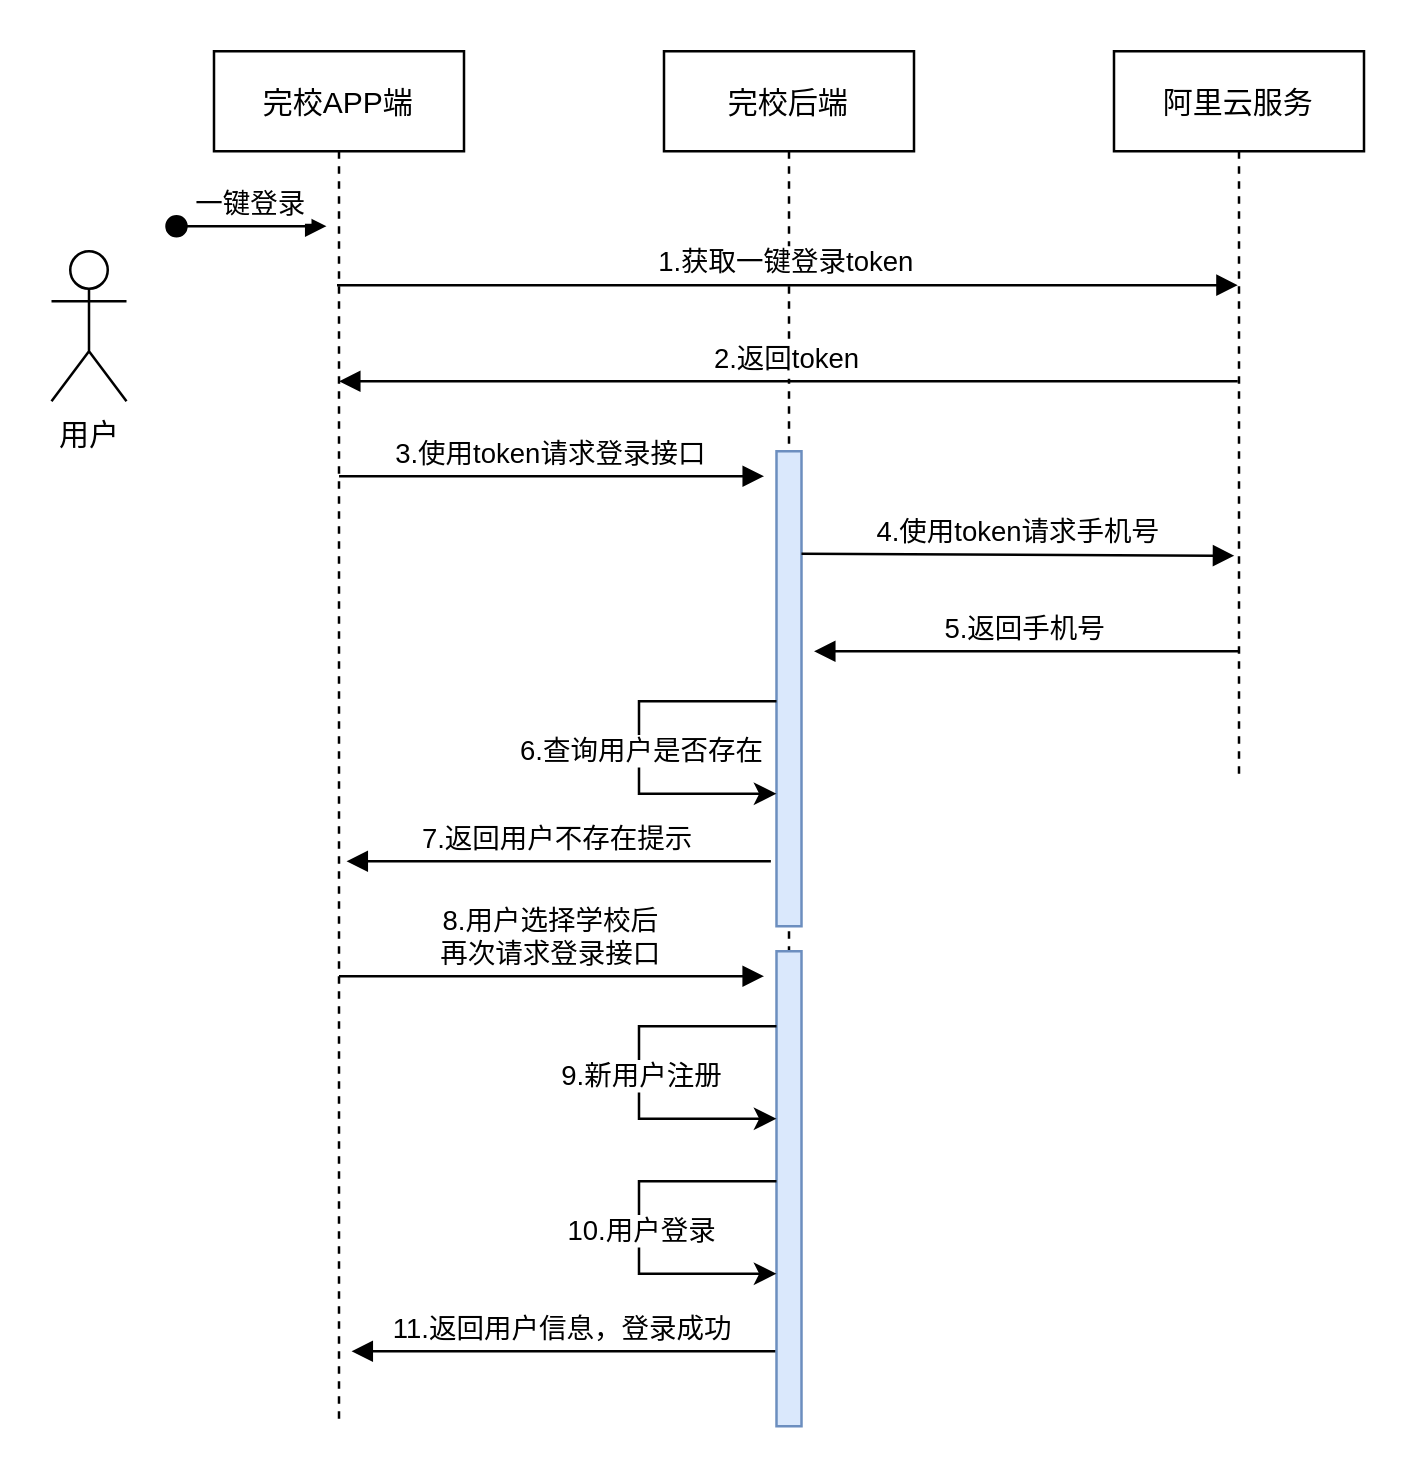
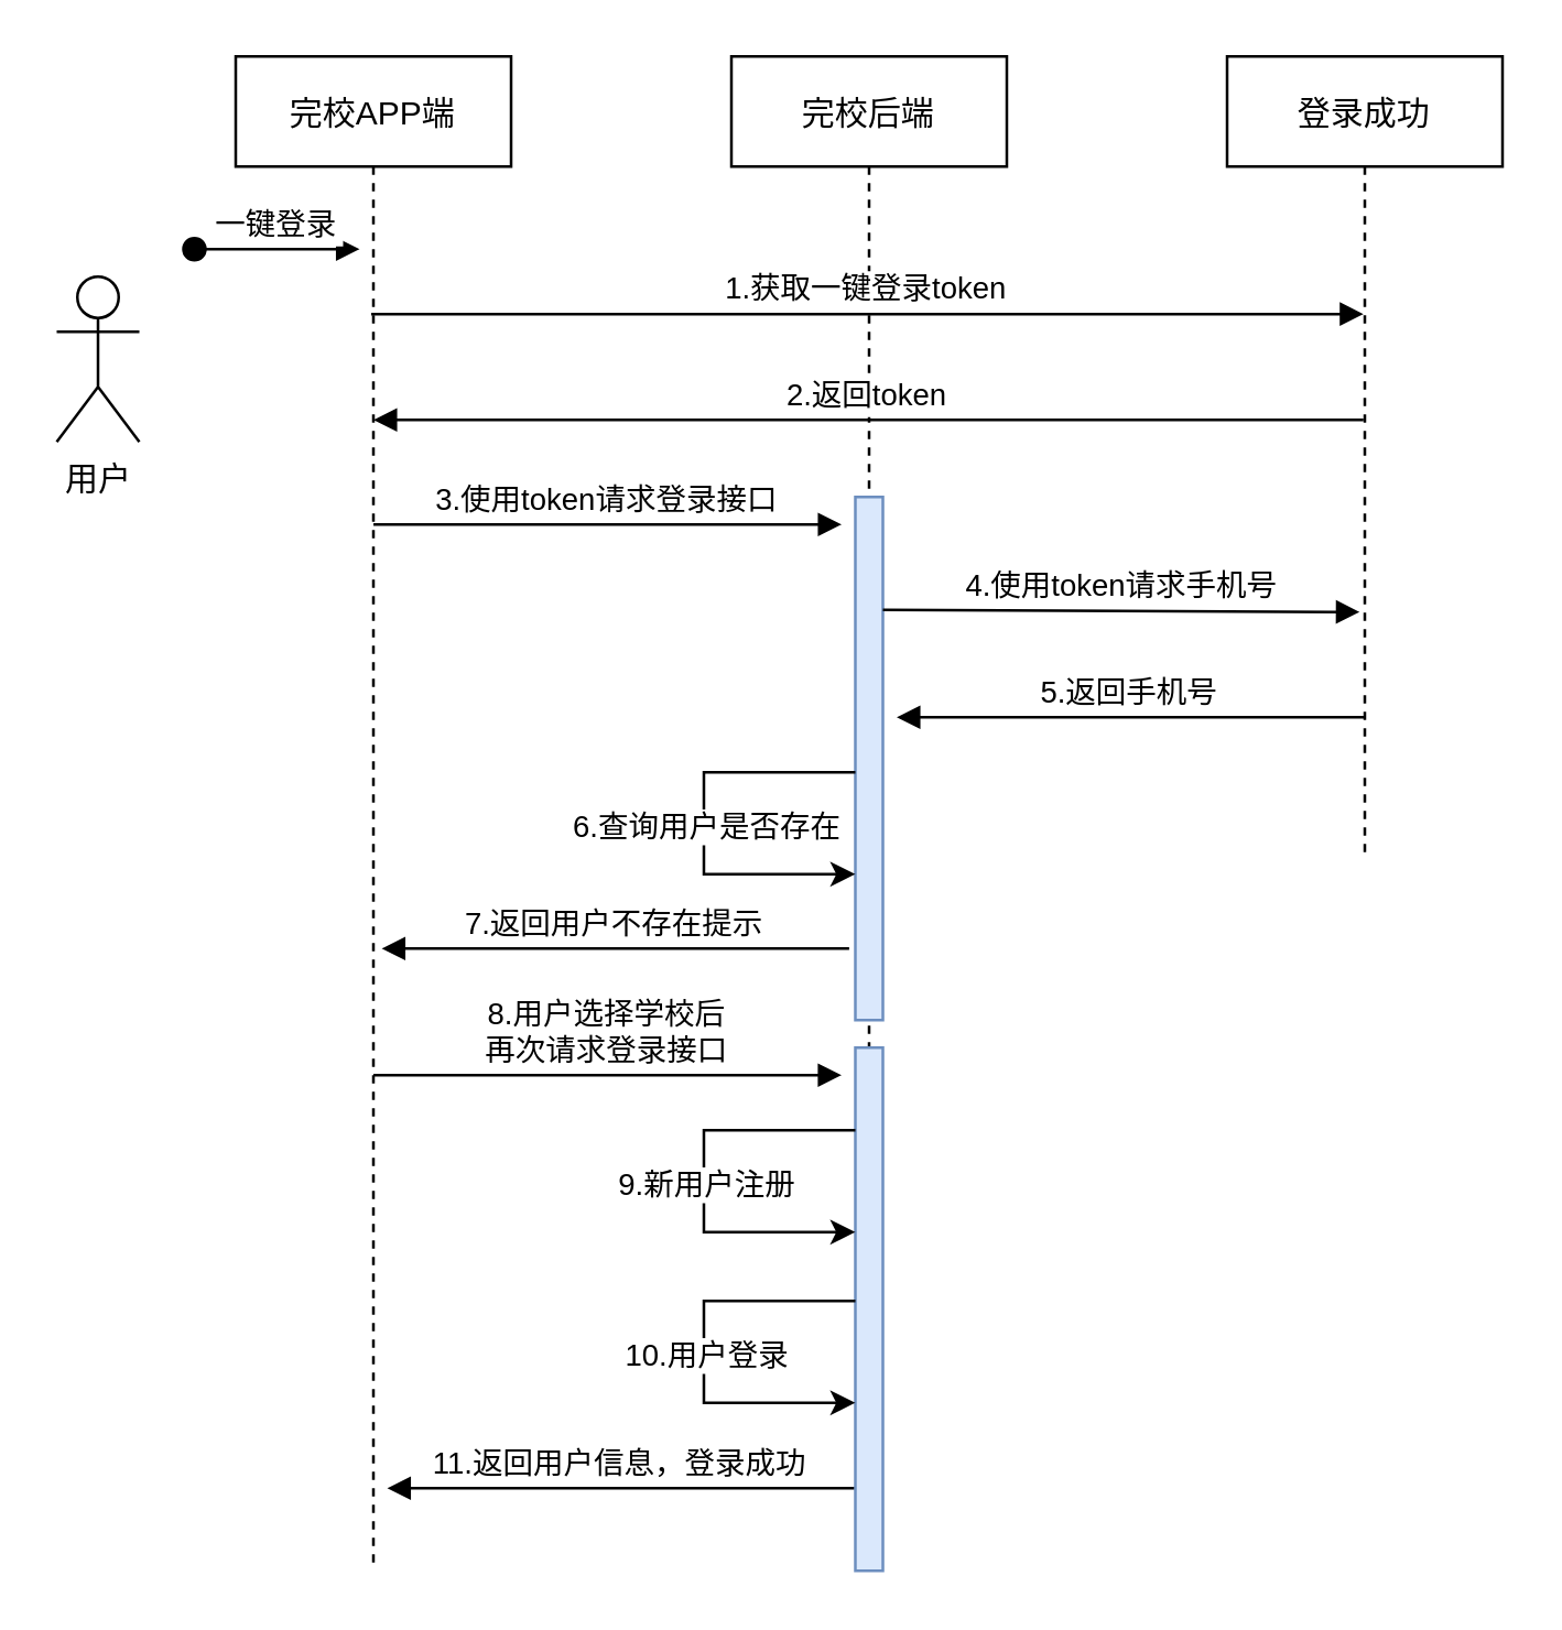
- <mxCell id="17" value="阿里云服务" style="shape=umlLifeline;perimeter=lifelinePerimeter;container=1;collapsible=0;recursiveResize=0;rounded=0;shadow=0;strokeWidth=1;" vertex="1" parent="1"><mxGeometry x="445" y="20" width="100" height="290" as="geometry" /></mxCell>
+ <mxCell id="17" value="登录成功" style="shape=umlLifeline;perimeter=lifelinePerimeter;container=1;collapsible=0;recursiveResize=0;rounded=0;shadow=0;strokeWidth=1;" vertex="1" parent="1"><mxGeometry x="445" y="20" width="100" height="290" as="geometry" /></mxCell>
